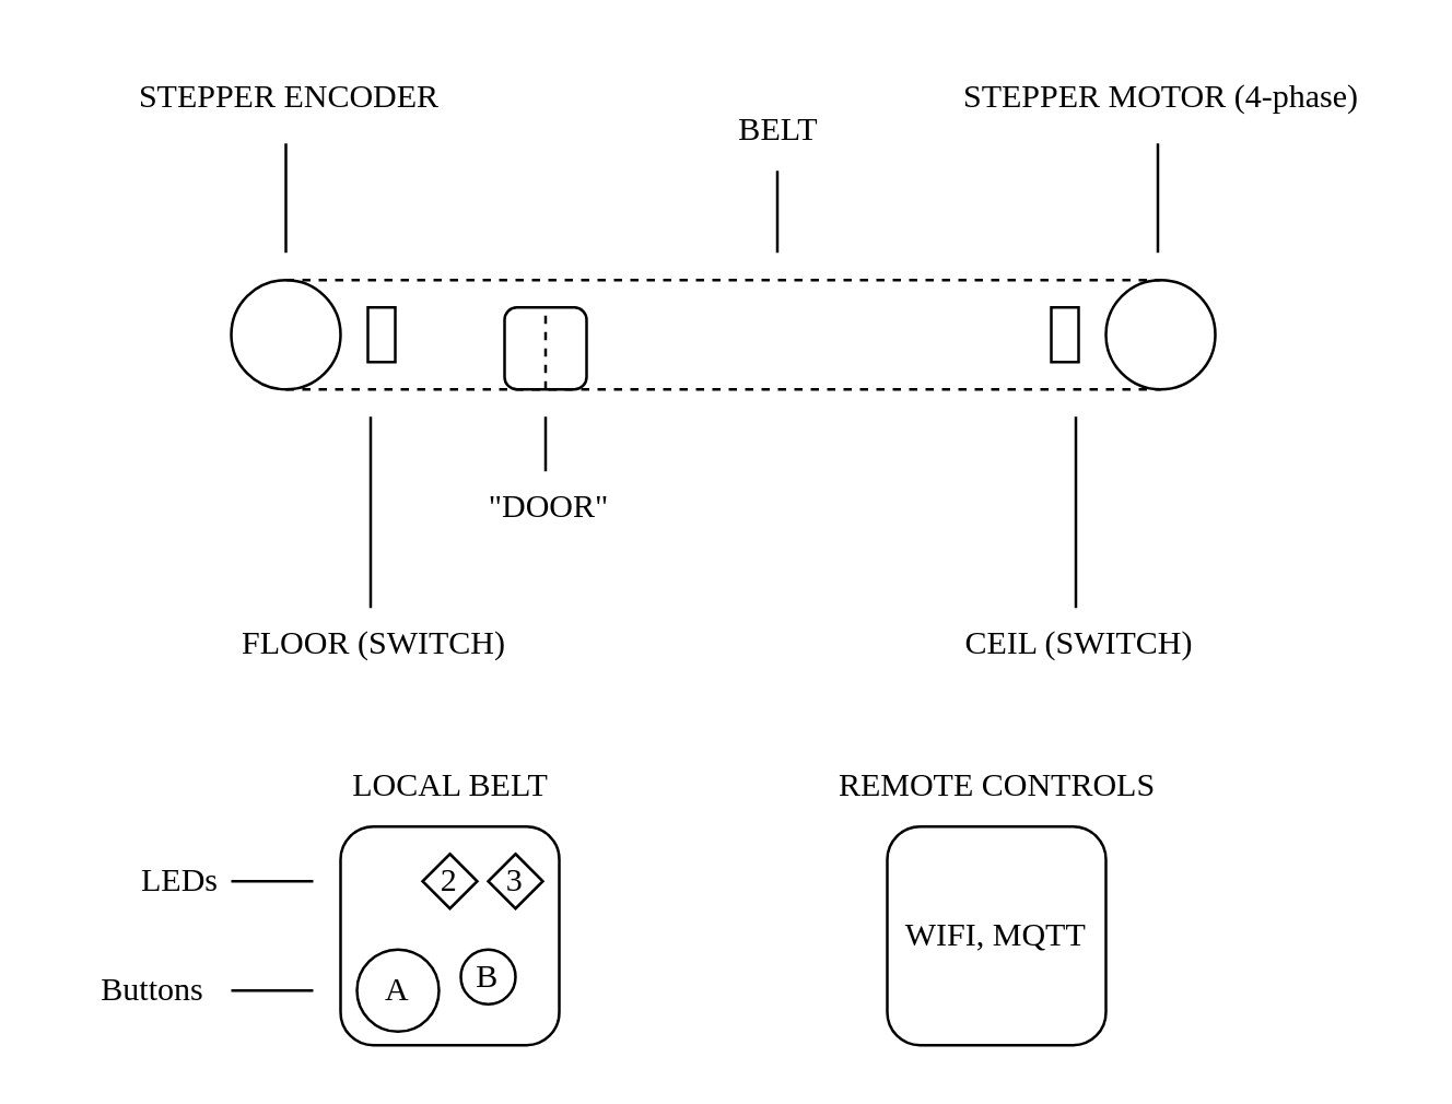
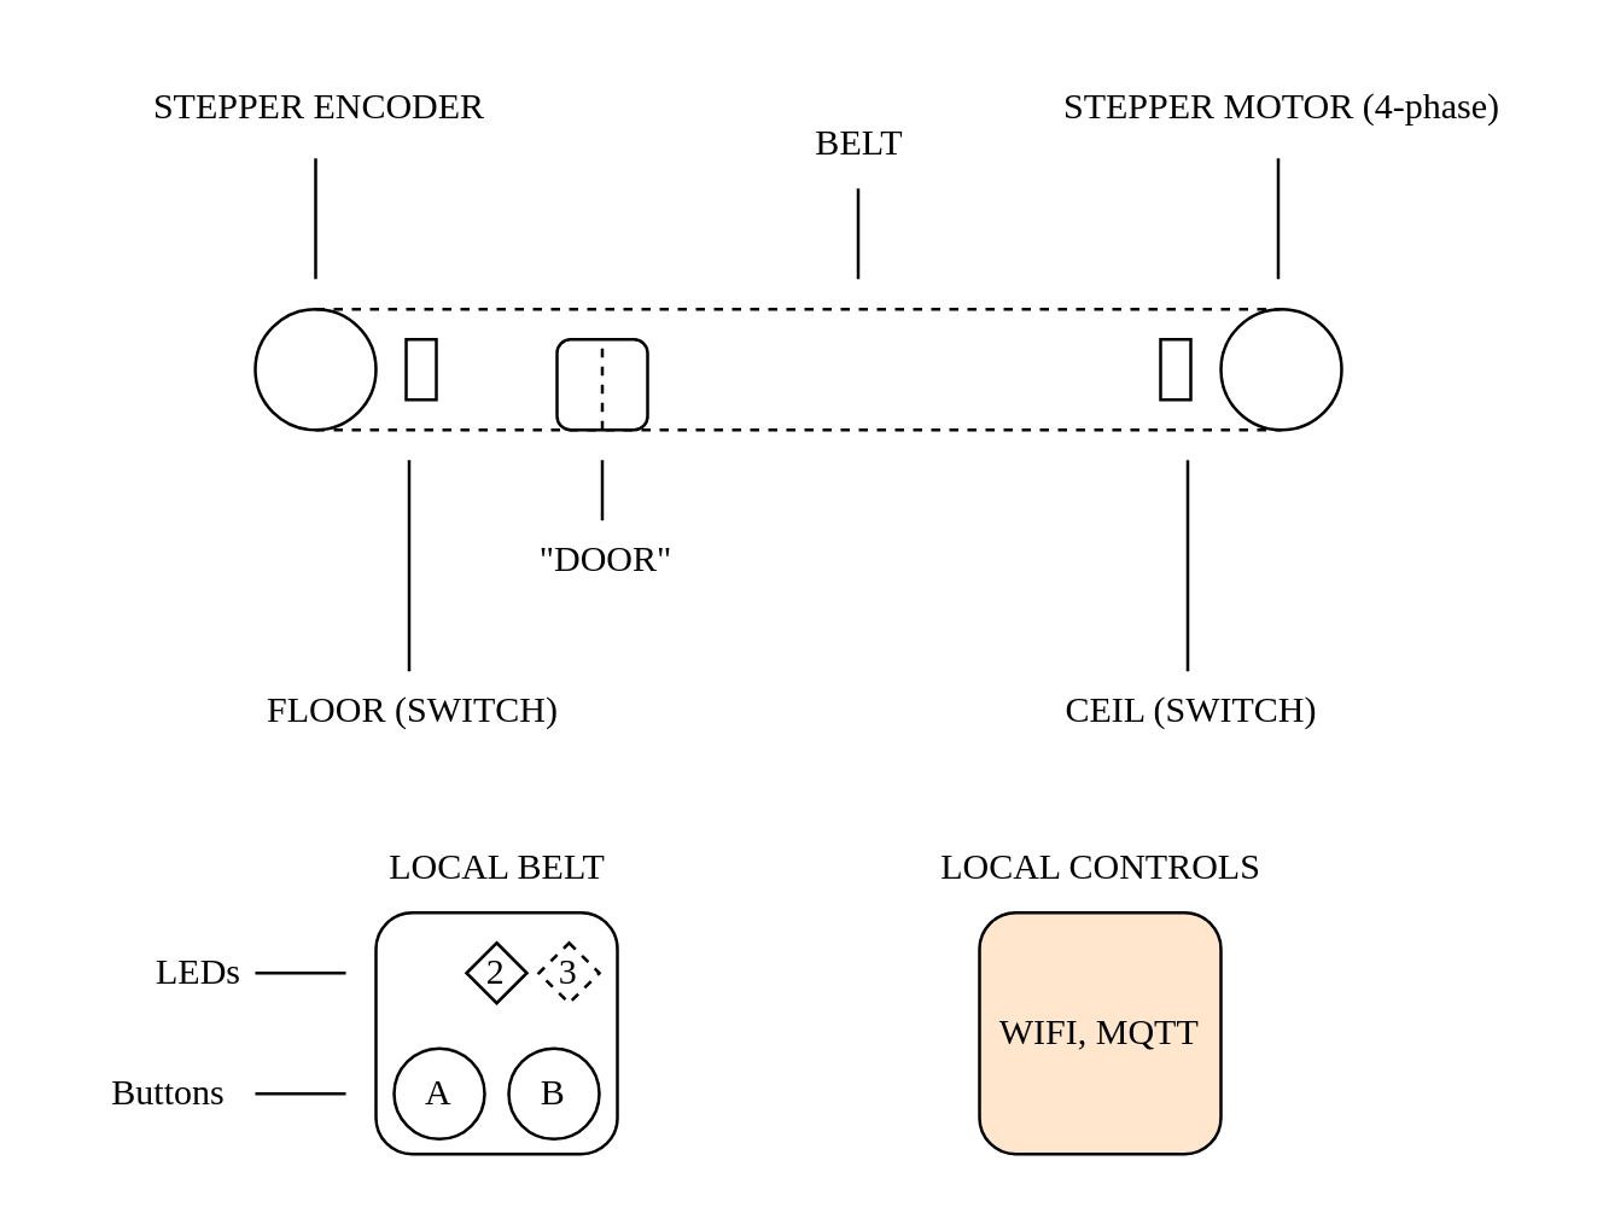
- <mxCell id="25" value="REMOTE CONTROLS" style="text;html=1;align=center;verticalAlign=middle;resizable=0;points=[];autosize=1;strokeColor=none;fillColor=none;fontFamily=Ubuntu Sans;fontSource=https%3A%2F%2Ffonts.googleapis.com%2Fcss%3Ffamily%3DUbuntu%2BSans;" vertex="1" parent="1"><mxGeometry x="299" y="272" width="130" height="30" as="geometry" /></mxCell>
+ <mxCell id="25" value="LOCAL CONTROLS" style="text;html=1;align=center;verticalAlign=middle;resizable=0;points=[];autosize=1;strokeColor=none;fillColor=none;fontFamily=Ubuntu Sans;fontSource=https%3A%2F%2Ffonts.googleapis.com%2Fcss%3Ffamily%3DUbuntu%2BSans;" vertex="1" parent="1"><mxGeometry x="299" y="272" width="130" height="30" as="geometry" /></mxCell>
- <mxCell id="29" value="3" style="rhombus;whiteSpace=wrap;html=1;fontFamily=Ubuntu Sans;fontSource=https%3A%2F%2Ffonts.googleapis.com%2Fcss%3Ffamily%3DUbuntu%2BSans;" vertex="1" parent="1"><mxGeometry x="178" y="312" width="20" height="20" as="geometry" /></mxCell>
+ <mxCell id="29" value="3" style="rhombus;whiteSpace=wrap;html=1;fontFamily=Ubuntu Sans;fontSource=https%3A%2F%2Ffonts.googleapis.com%2Fcss%3Ffamily%3DUbuntu%2BSans;dashed=1;" vertex="1" parent="1"><mxGeometry x="178" y="312" width="20" height="20" as="geometry" /></mxCell>
- <mxCell id="23" value="WIFI, MQTT" style="rounded=1;whiteSpace=wrap;html=1;fontFamily=Ubuntu Sans;fontSource=https%3A%2F%2Ffonts.googleapis.com%2Fcss%3Ffamily%3DUbuntu%2BSans;" vertex="1" parent="1"><mxGeometry x="324" y="302" width="80" height="80" as="geometry" /></mxCell>
+ <mxCell id="23" value="WIFI, MQTT" style="rounded=1;whiteSpace=wrap;html=1;fontFamily=Ubuntu Sans;fontSource=https%3A%2F%2Ffonts.googleapis.com%2Fcss%3Ffamily%3DUbuntu%2BSans;fillColor=#ffe6cc;" vertex="1" parent="1"><mxGeometry x="324" y="302" width="80" height="80" as="geometry" /></mxCell>
- <mxCell id="27" value="B" style="ellipse;whiteSpace=wrap;html=1;aspect=fixed;fontFamily=Ubuntu Sans;fontSource=https%3A%2F%2Ffonts.googleapis.com%2Fcss%3Ffamily%3DUbuntu%2BSans;" vertex="1" parent="1"><mxGeometry x="168" y="347" width="20" height="20" as="geometry" /></mxCell>
+ <mxCell id="27" value="B" style="ellipse;whiteSpace=wrap;html=1;aspect=fixed;fontFamily=Ubuntu Sans;fontSource=https%3A%2F%2Ffonts.googleapis.com%2Fcss%3Ffamily%3DUbuntu%2BSans;" vertex="1" parent="1"><mxGeometry x="168" y="347" width="30" height="30" as="geometry" /></mxCell>
